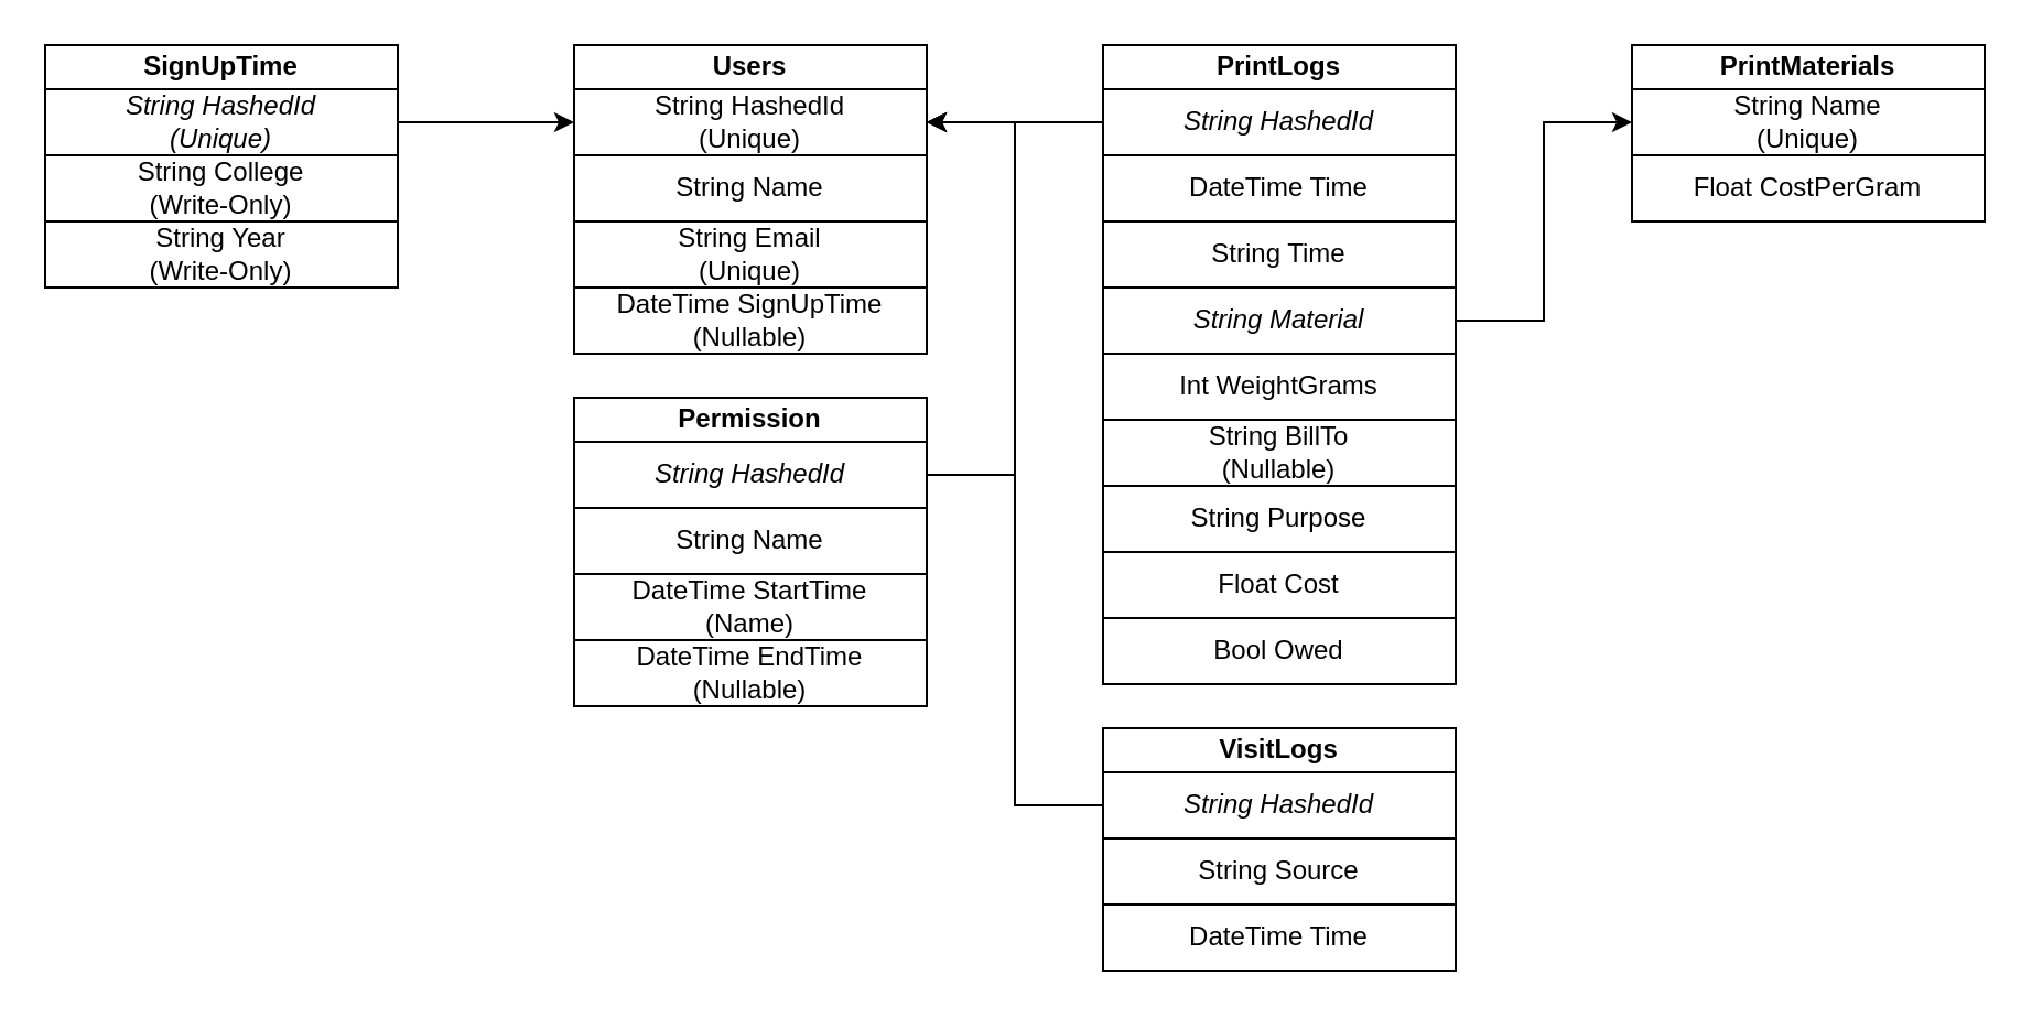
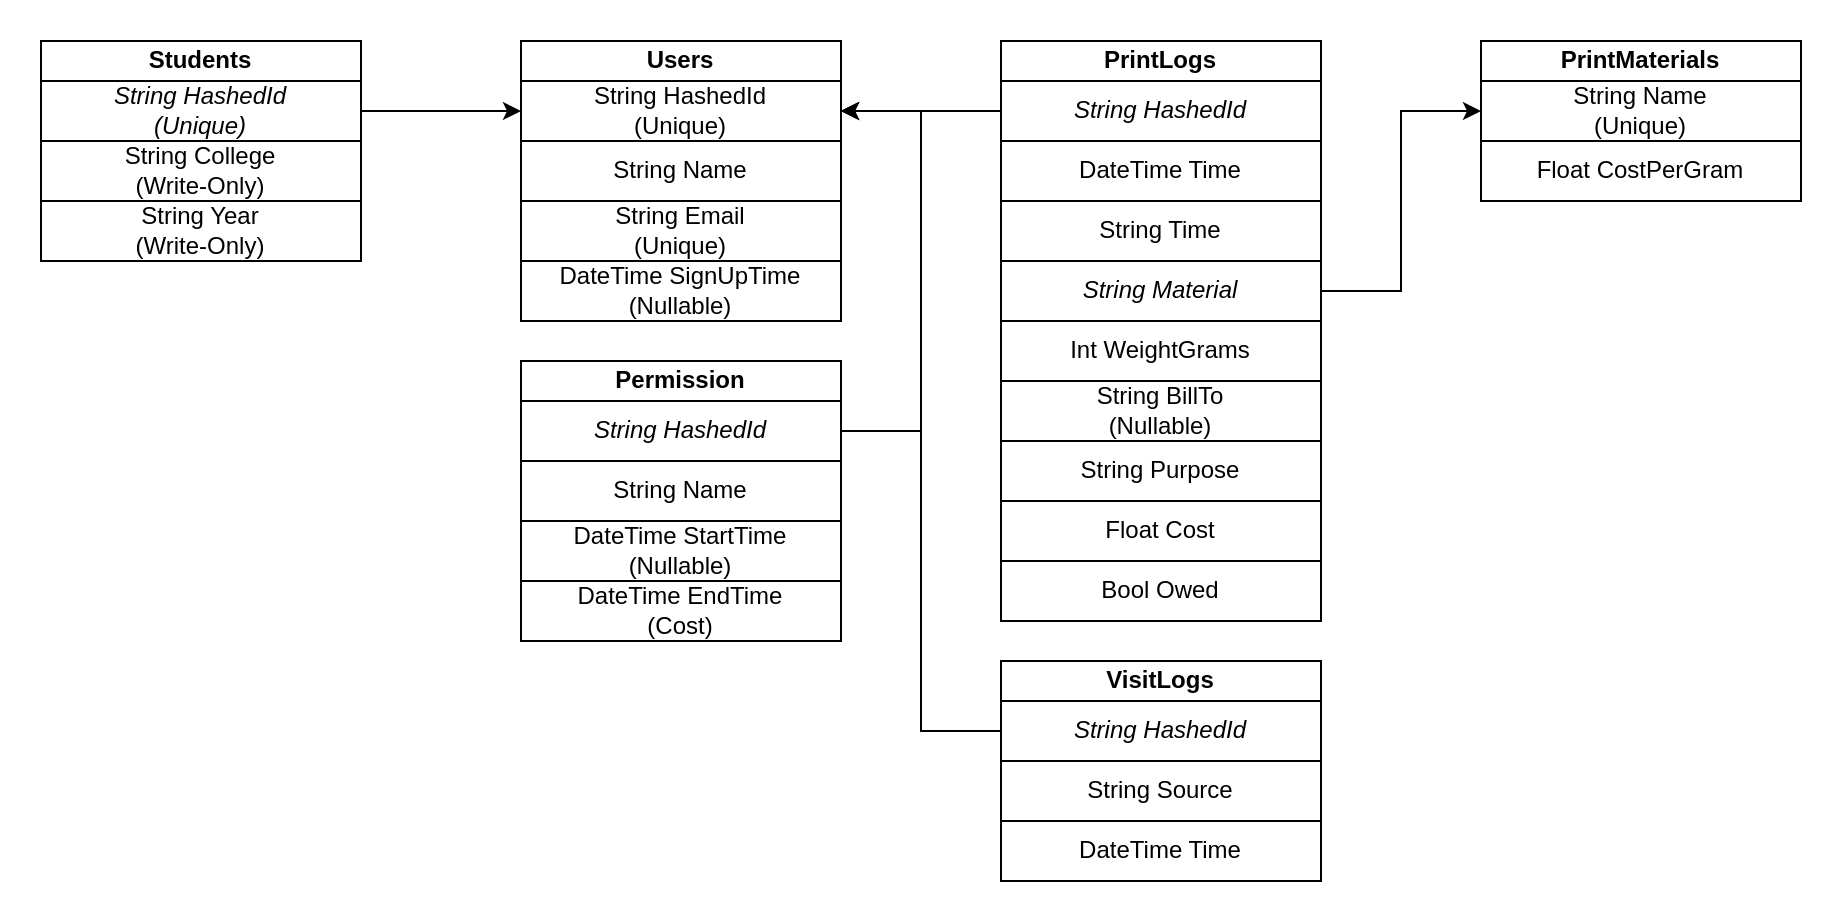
- <mxCell id="28" value="SignUpTime" style="rounded=0;whiteSpace=wrap;html=1;fontStyle=1" parent="1" vertex="1"><mxGeometry x="20" y="20" width="160" height="20" as="geometry" /></mxCell>
+ <mxCell id="28" value="Students" style="rounded=0;whiteSpace=wrap;html=1;fontStyle=1" parent="1" vertex="1"><mxGeometry x="20" y="20" width="160" height="20" as="geometry" /></mxCell>
- <mxCell id="35" value="DateTime StartTime&lt;br&gt;(Name)" style="rounded=0;whiteSpace=wrap;html=1;fontStyle=0" vertex="1" parent="1"><mxGeometry x="260" y="260" width="160" height="30" as="geometry" /></mxCell>
+ <mxCell id="35" value="DateTime StartTime&lt;br&gt;(Nullable)" style="rounded=0;whiteSpace=wrap;html=1;fontStyle=0" vertex="1" parent="1"><mxGeometry x="260" y="260" width="160" height="30" as="geometry" /></mxCell>
- <mxCell id="37" value="DateTime EndTime&lt;br&gt;(Nullable)" style="rounded=0;whiteSpace=wrap;html=1;fontStyle=0" vertex="1" parent="1"><mxGeometry x="260" y="290" width="160" height="30" as="geometry" /></mxCell>
+ <mxCell id="37" value="DateTime EndTime&lt;br&gt;(Cost)" style="rounded=0;whiteSpace=wrap;html=1;fontStyle=0" vertex="1" parent="1"><mxGeometry x="260" y="290" width="160" height="30" as="geometry" /></mxCell>
